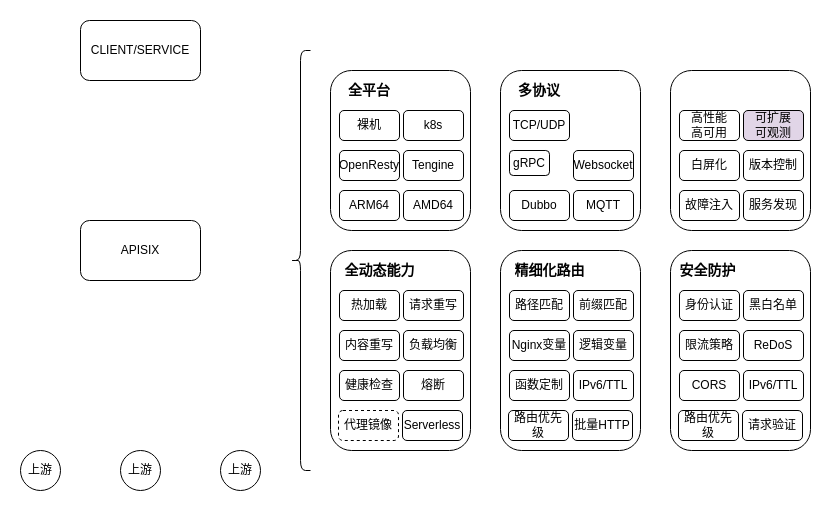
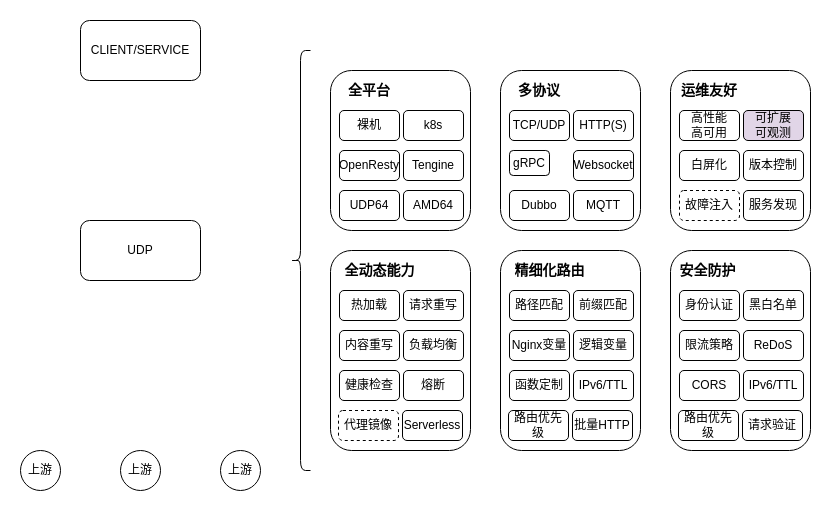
+ <mxCell id="55" value="&lt;span style=&quot;font-size: 14px&quot;&gt;&lt;b&gt;运维友好&lt;/b&gt;&lt;/span&gt;" style="text;html=1;strokeColor=none;fillColor=none;align=center;verticalAlign=middle;whiteSpace=wrap;rounded=0;" vertex="1" parent="1"><mxGeometry x="679" y="80" width="60" height="20" as="geometry" /></mxCell>
+ <mxCell id="21" value="HTTP(S)" style="rounded=1;whiteSpace=wrap;html=1;" vertex="1" parent="1"><mxGeometry x="573" y="110" width="60" height="30" as="geometry" /></mxCell>
- <mxCell id="14" value="ARM64" style="rounded=1;whiteSpace=wrap;html=1;" vertex="1" parent="1"><mxGeometry x="339" y="190" width="60" height="30" as="geometry" /></mxCell>
+ <mxCell id="14" value="UDP64" style="rounded=1;whiteSpace=wrap;html=1;" vertex="1" parent="1"><mxGeometry x="339" y="190" width="60" height="30" as="geometry" /></mxCell>
- <mxCell id="60" value="故障注入" style="rounded=1;whiteSpace=wrap;html=1;" vertex="1" parent="1"><mxGeometry x="679" y="190" width="60" height="30" as="geometry" /></mxCell>
+ <mxCell id="60" value="故障注入" style="rounded=1;whiteSpace=wrap;html=1;dashed=1;" vertex="1" parent="1"><mxGeometry x="679" y="190" width="60" height="30" as="geometry" /></mxCell>
- <mxCell id="3" value="APISIX" style="rounded=1;whiteSpace=wrap;html=1;" vertex="1" parent="1"><mxGeometry x="80" y="220" width="120" height="60" as="geometry" /></mxCell>
+ <mxCell id="3" value="UDP" style="rounded=1;whiteSpace=wrap;html=1;" vertex="1" parent="1"><mxGeometry x="80" y="220" width="120" height="60" as="geometry" /></mxCell>
